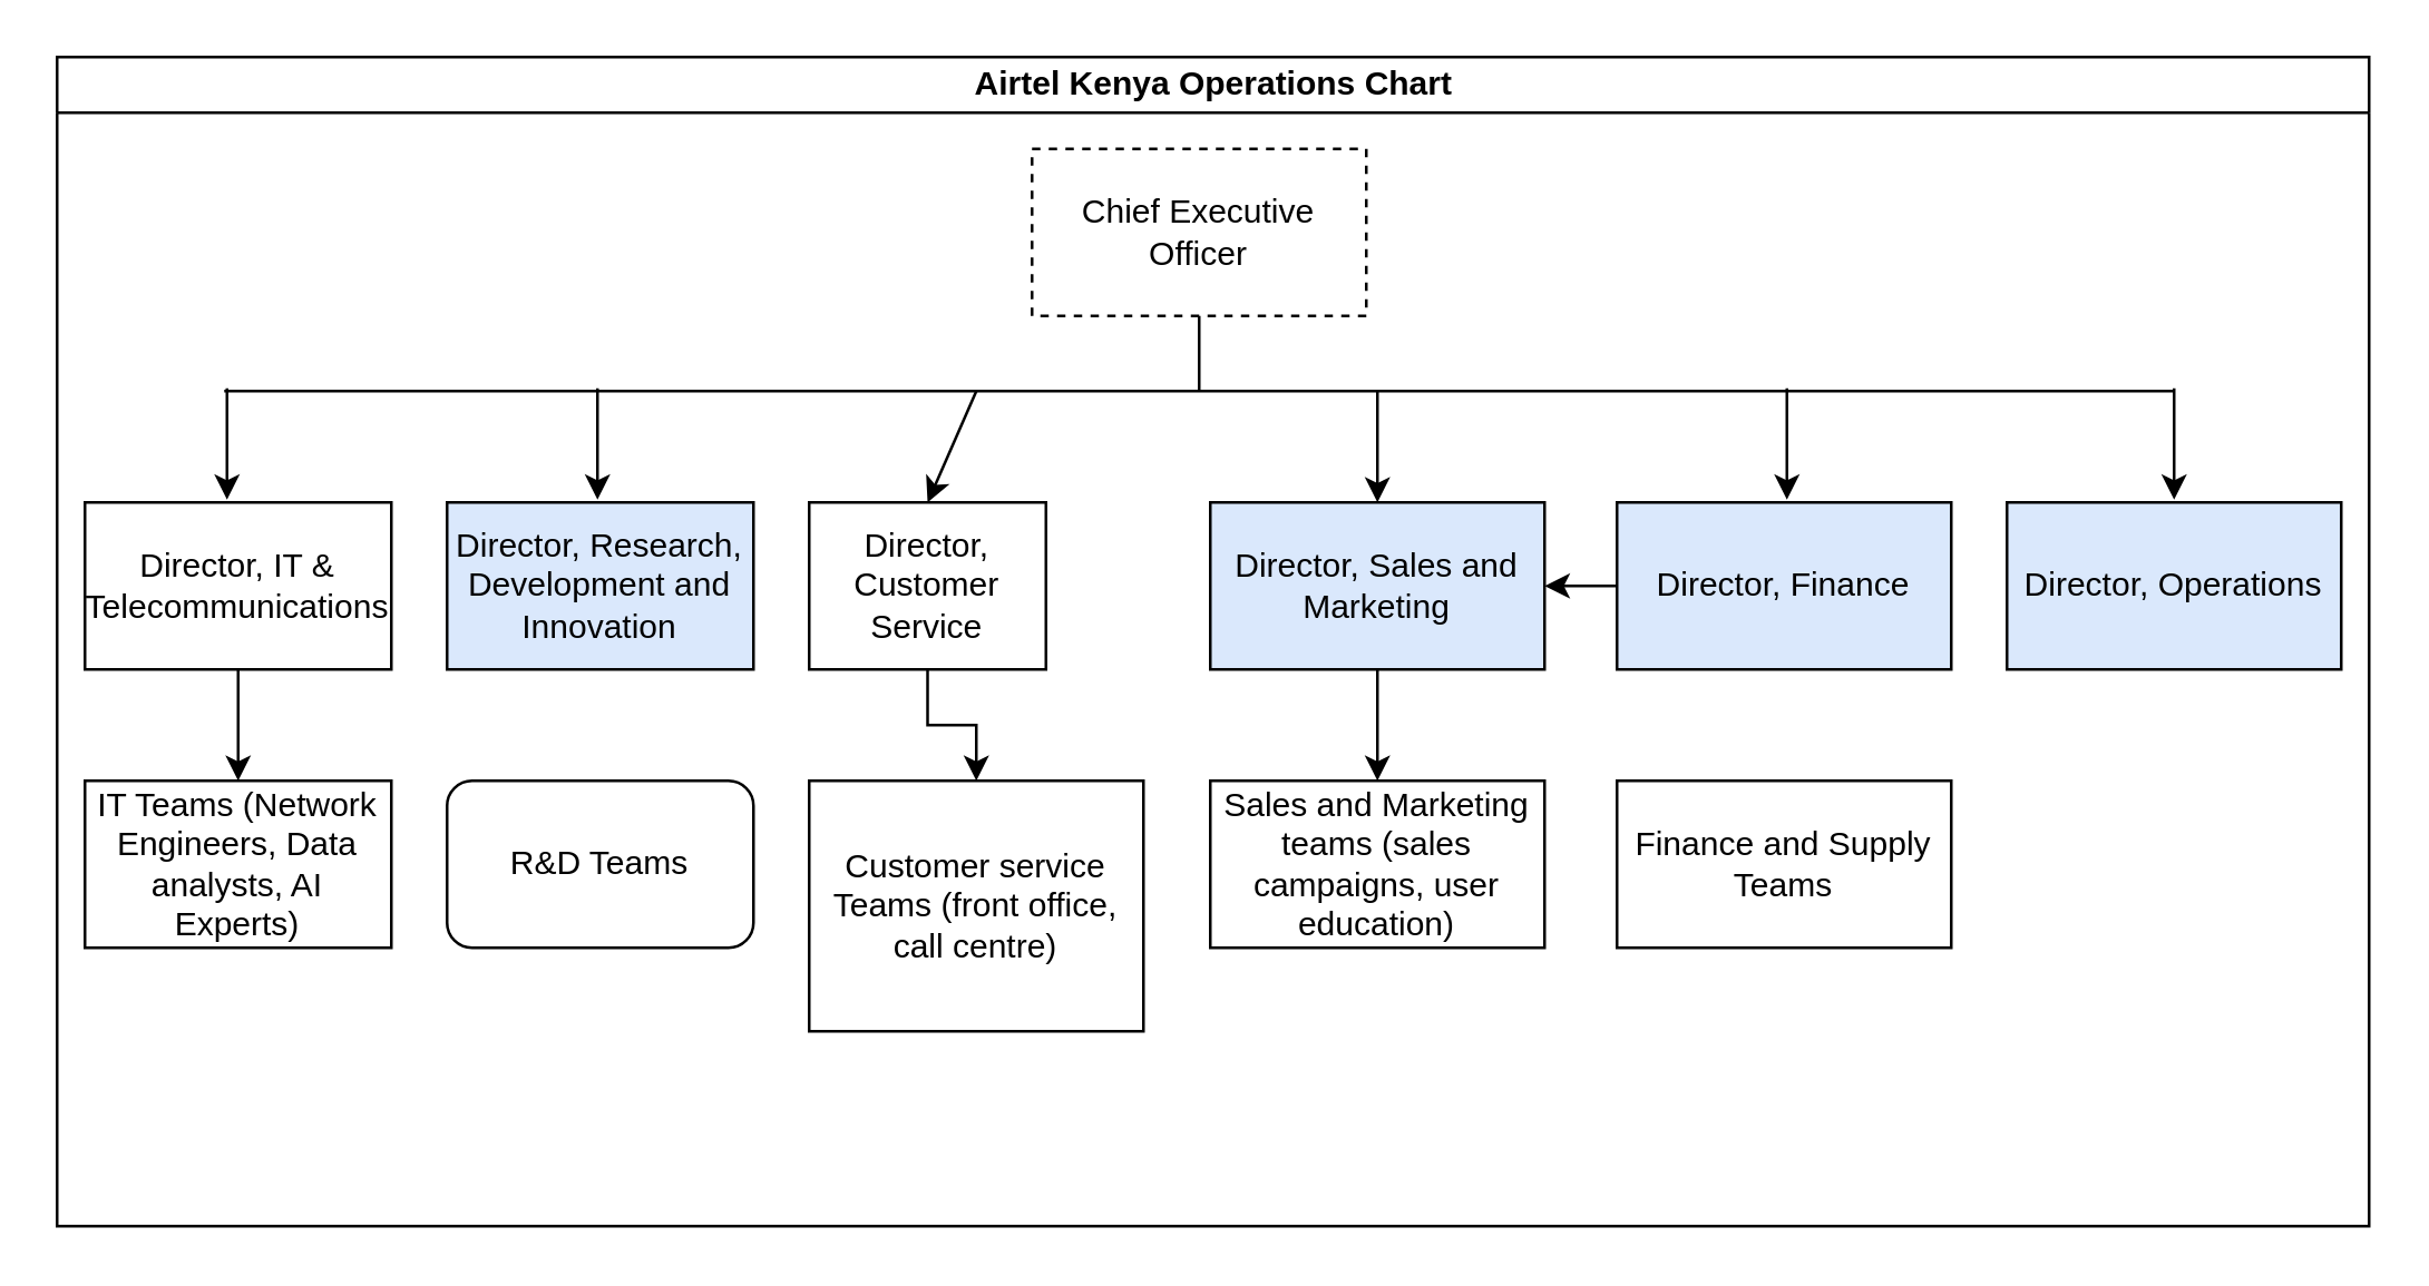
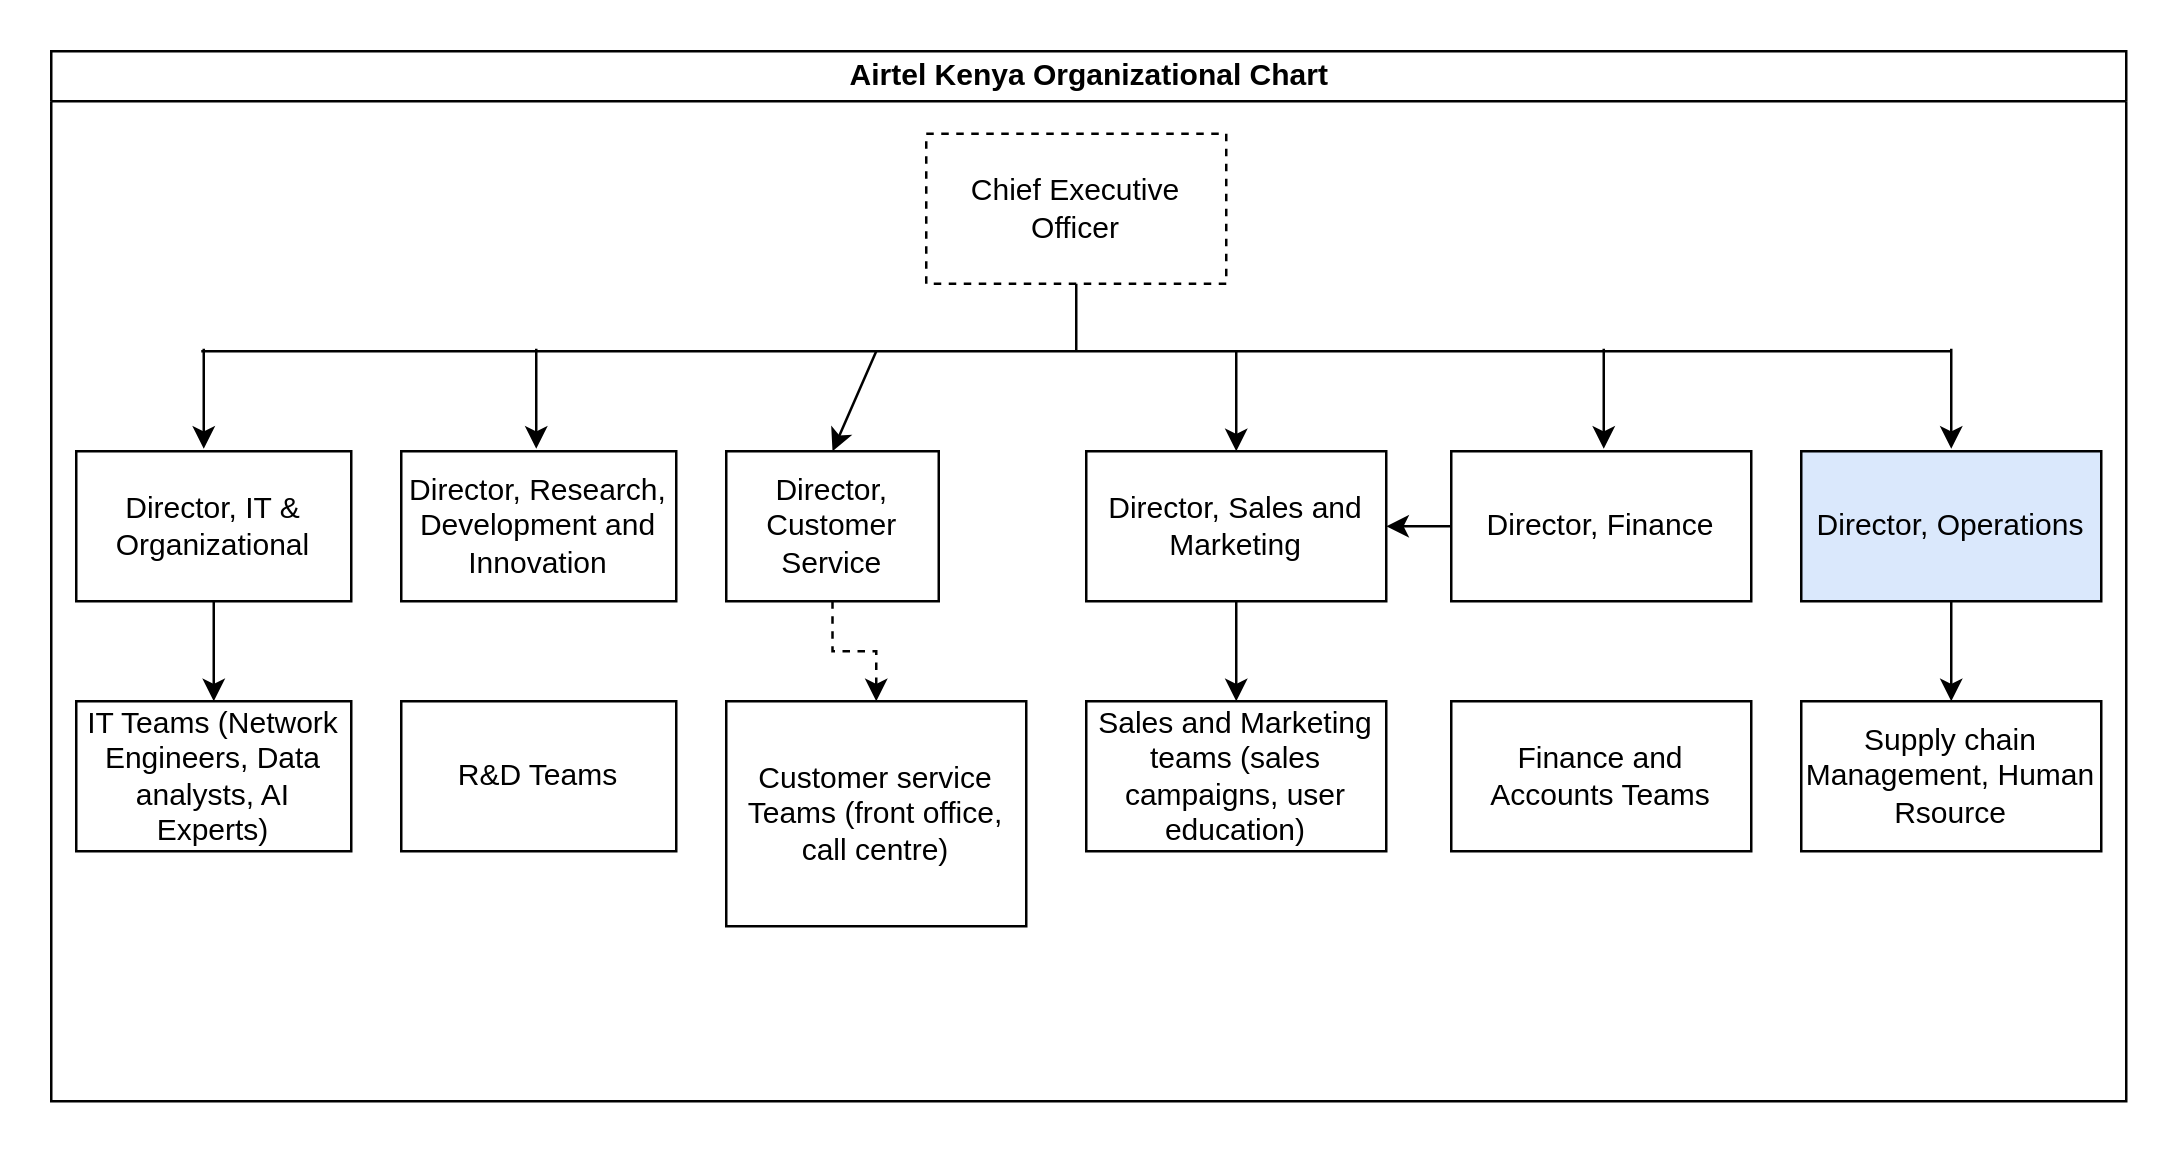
- <mxCell id="2" value="Airtel Kenya Operations Chart" style="swimlane;html=1;startSize=20;horizontal=1;containerType=tree;glass=0;" parent="1" vertex="1"><mxGeometry y="20" width="830" height="420" as="geometry" x="20" /></mxCell>
+ <mxCell id="2" value="Airtel Kenya Organizational Chart" style="swimlane;html=1;startSize=20;horizontal=1;containerType=tree;glass=0;" parent="1" vertex="1"><mxGeometry y="20" width="830" height="420" as="geometry" x="20" /></mxCell>
- <mxCell id="3" value="Director, IT &amp;amp; Telecommunications" style="rounded=0;whiteSpace=wrap;html=1;" vertex="1" parent="2"><mxGeometry x="10" y="160" width="110" height="60" as="geometry" /></mxCell>
+ <mxCell id="3" value="Director, IT &amp;amp; Organizational" style="rounded=0;whiteSpace=wrap;html=1;" vertex="1" parent="2"><mxGeometry x="10" y="160" width="110" height="60" as="geometry" /></mxCell>
- <mxCell id="4" value="Director, Research, Development and Innovation" style="rounded=0;whiteSpace=wrap;html=1;fillColor=#dae8fc;" vertex="1" parent="2"><mxGeometry x="140" y="160" width="110" height="60" as="geometry" /></mxCell>
+ <mxCell id="4" value="Director, Research, Development and Innovation" style="rounded=0;whiteSpace=wrap;html=1;" vertex="1" parent="2"><mxGeometry x="140" y="160" width="110" height="60" as="geometry" /></mxCell>
- <mxCell id="6" value="Director, Sales and Marketing" style="rounded=0;whiteSpace=wrap;html=1;fillColor=#dae8fc;" vertex="1" parent="2"><mxGeometry x="414" y="160" width="120" height="60" as="geometry" /></mxCell>
+ <mxCell id="6" value="Director, Sales and Marketing" style="rounded=0;whiteSpace=wrap;html=1;" vertex="1" parent="2"><mxGeometry x="414" y="160" width="120" height="60" as="geometry" /></mxCell>
- <mxCell id="7" value="Director, Finance" style="rounded=0;whiteSpace=wrap;html=1;fillColor=#dae8fc;" vertex="1" parent="2"><mxGeometry x="560" y="160" width="120" height="60" as="geometry" /></mxCell>
+ <mxCell id="7" value="Director, Finance" style="rounded=0;whiteSpace=wrap;html=1;" vertex="1" parent="2"><mxGeometry x="560" y="160" width="120" height="60" as="geometry" /></mxCell>
+ <mxCell id="18" value="" style="edgeStyle=orthogonalEdgeStyle;rounded=0;orthogonalLoop=1;jettySize=auto;html=1;" edge="1" source="8" target="19" parent="2"><mxGeometry relative="1" as="geometry" /></mxCell>
- <mxCell id="12" value="" style="edgeStyle=orthogonalEdgeStyle;rounded=0;orthogonalLoop=1;jettySize=auto;html=1;" edge="1" source="5" target="13" parent="2"><mxGeometry relative="1" as="geometry" /></mxCell>
+ <mxCell id="12" value="" style="edgeStyle=orthogonalEdgeStyle;rounded=0;orthogonalLoop=1;jettySize=auto;html=1;dashed=1;" edge="1" source="5" target="13" parent="2"><mxGeometry relative="1" as="geometry" /></mxCell>
- <mxCell id="11" value="R&amp;amp;D Teams" style="whiteSpace=wrap;html=1;rounded=1;" vertex="1" parent="2"><mxGeometry x="140" y="260" width="110" height="60" as="geometry" /></mxCell>
+ <mxCell id="11" value="R&amp;amp;D Teams" style="rounded=0;whiteSpace=wrap;html=1;" vertex="1" parent="2"><mxGeometry x="140" y="260" width="110" height="60" as="geometry" /></mxCell>
- <mxCell id="17" value="Finance and Supply Teams" style="rounded=0;whiteSpace=wrap;html=1;" vertex="1" parent="2"><mxGeometry x="560" y="260" width="120" height="60" as="geometry" /></mxCell>
+ <mxCell id="17" value="Finance and Accounts Teams" style="rounded=0;whiteSpace=wrap;html=1;" vertex="1" parent="2"><mxGeometry x="560" y="260" width="120" height="60" as="geometry" /></mxCell>
+ <mxCell id="19" value="Supply chain Management, Human Rsource" style="rounded=0;whiteSpace=wrap;html=1;" vertex="1" parent="2"><mxGeometry x="700" y="260" width="120" height="60" as="geometry" /></mxCell>
